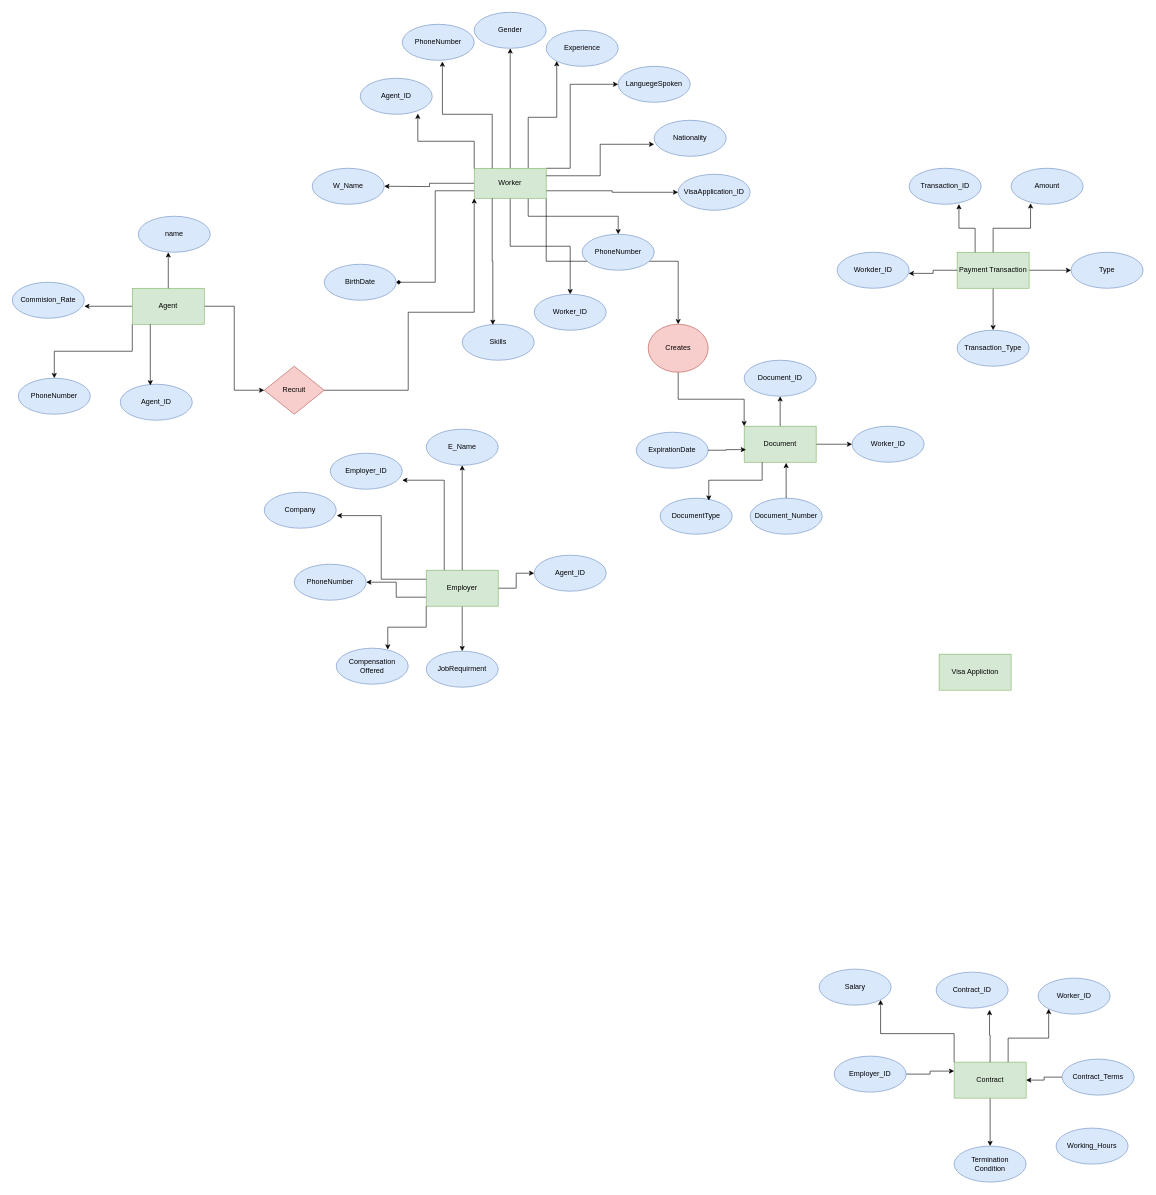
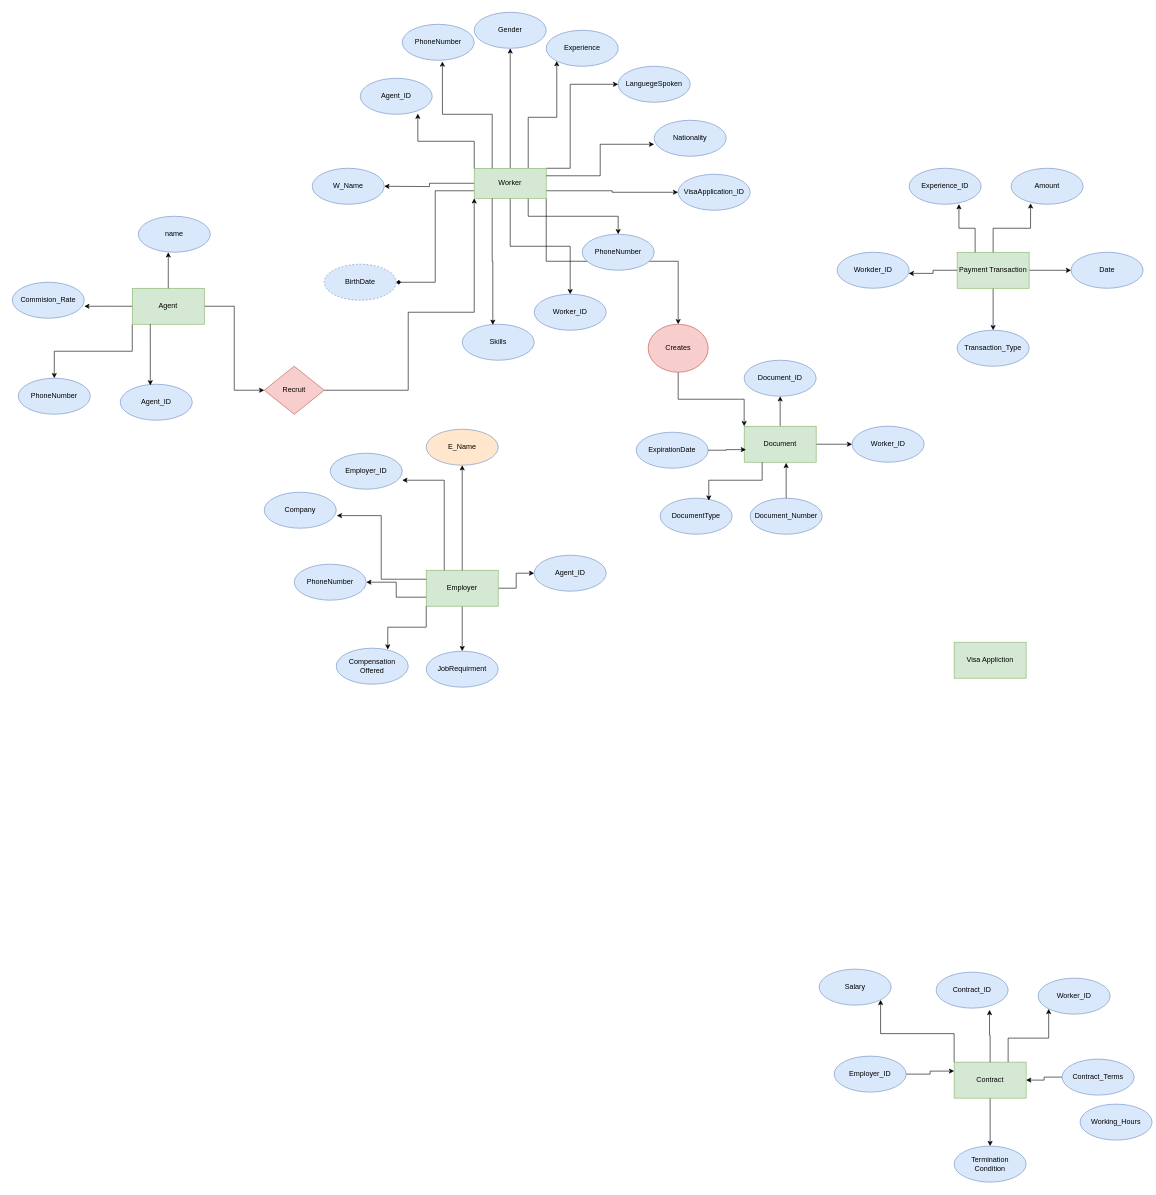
- <mxCell id="83" value="Transaction_ID" style="ellipse;whiteSpace=wrap;html=1;fillColor=#dae8fc;strokeColor=#6c8ebf;" vertex="1" parent="1"><mxGeometry x="1515" y="280" width="120" height="60" as="geometry" /></mxCell>
+ <mxCell id="83" value="Experience_ID" style="ellipse;whiteSpace=wrap;html=1;fillColor=#dae8fc;strokeColor=#6c8ebf;" vertex="1" parent="1"><mxGeometry x="1515" y="280" width="120" height="60" as="geometry" /></mxCell>
- <mxCell id="82" value="Type" style="ellipse;whiteSpace=wrap;html=1;fillColor=#dae8fc;strokeColor=#6c8ebf;" vertex="1" parent="1"><mxGeometry x="1785" y="420" width="120" height="60" as="geometry" /></mxCell>
+ <mxCell id="82" value="Date" style="ellipse;whiteSpace=wrap;html=1;fillColor=#dae8fc;strokeColor=#6c8ebf;" vertex="1" parent="1"><mxGeometry x="1785" y="420" width="120" height="60" as="geometry" /></mxCell>
- <mxCell id="21" value="BirthDate" style="ellipse;whiteSpace=wrap;html=1;fillColor=#dae8fc;strokeColor=#6c8ebf;" vertex="1" parent="1"><mxGeometry x="540" y="440" width="120" height="60" as="geometry" /></mxCell>
+ <mxCell id="21" value="BirthDate" style="ellipse;whiteSpace=wrap;html=1;fillColor=#dae8fc;strokeColor=#6c8ebf;dashed=1;" vertex="1" parent="1"><mxGeometry x="540" y="440" width="120" height="60" as="geometry" /></mxCell>
- <mxCell id="39" value="E_Name" style="ellipse;whiteSpace=wrap;html=1;fillColor=#dae8fc;strokeColor=#6c8ebf;" vertex="1" parent="1"><mxGeometry x="710" y="715" width="120" height="60" as="geometry" /></mxCell>
+ <mxCell id="39" value="E_Name" style="ellipse;whiteSpace=wrap;html=1;fillColor=#ffe6cc;strokeColor=#6c8ebf;" vertex="1" parent="1"><mxGeometry x="710" y="715" width="120" height="60" as="geometry" /></mxCell>
- <mxCell id="93" value="Visa Appliction" style="rounded=0;whiteSpace=wrap;html=1;fillColor=#d5e8d4;strokeColor=#82b366;" vertex="1" parent="1"><mxGeometry x="1565" y="1090" width="120" height="60" as="geometry" /></mxCell>
+ <mxCell id="93" value="Visa Appliction" style="rounded=0;whiteSpace=wrap;html=1;fillColor=#d5e8d4;strokeColor=#82b366;" vertex="1" parent="1"><mxGeometry x="1590" y="1070" width="120" height="60" as="geometry" /></mxCell>
- <mxCell id="54" value="Working_Hours" style="ellipse;whiteSpace=wrap;html=1;fillColor=#dae8fc;strokeColor=#6c8ebf;" vertex="1" parent="1"><mxGeometry x="1760" y="1880" width="120" height="60" as="geometry" /></mxCell>
+ <mxCell id="54" value="Working_Hours" style="ellipse;whiteSpace=wrap;html=1;fillColor=#dae8fc;strokeColor=#6c8ebf;" vertex="1" parent="1"><mxGeometry x="1800" y="1840" width="120" height="60" as="geometry" /></mxCell>
